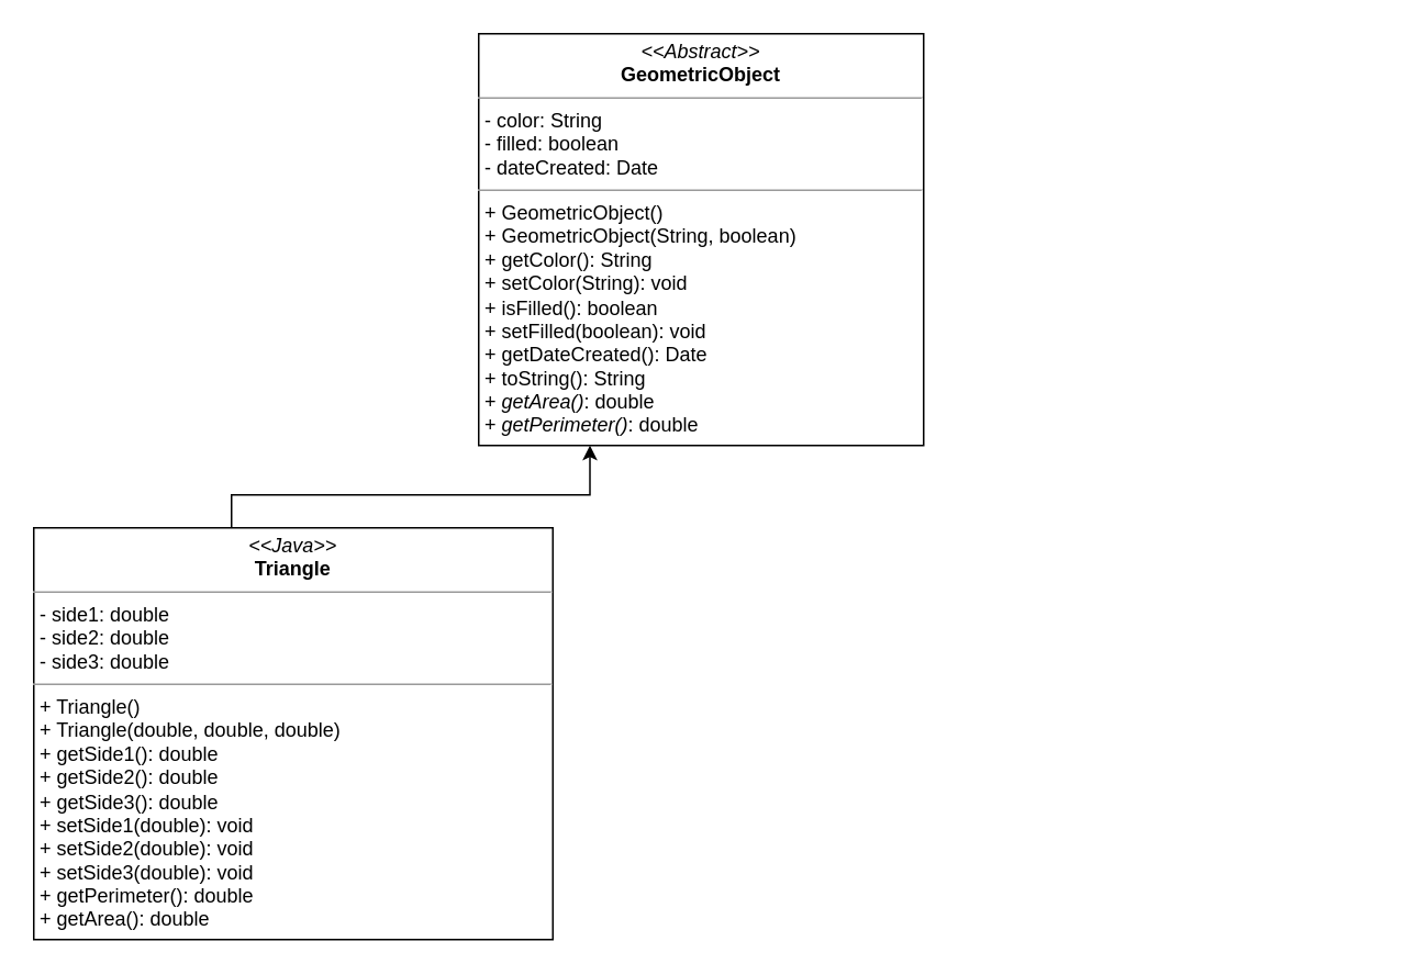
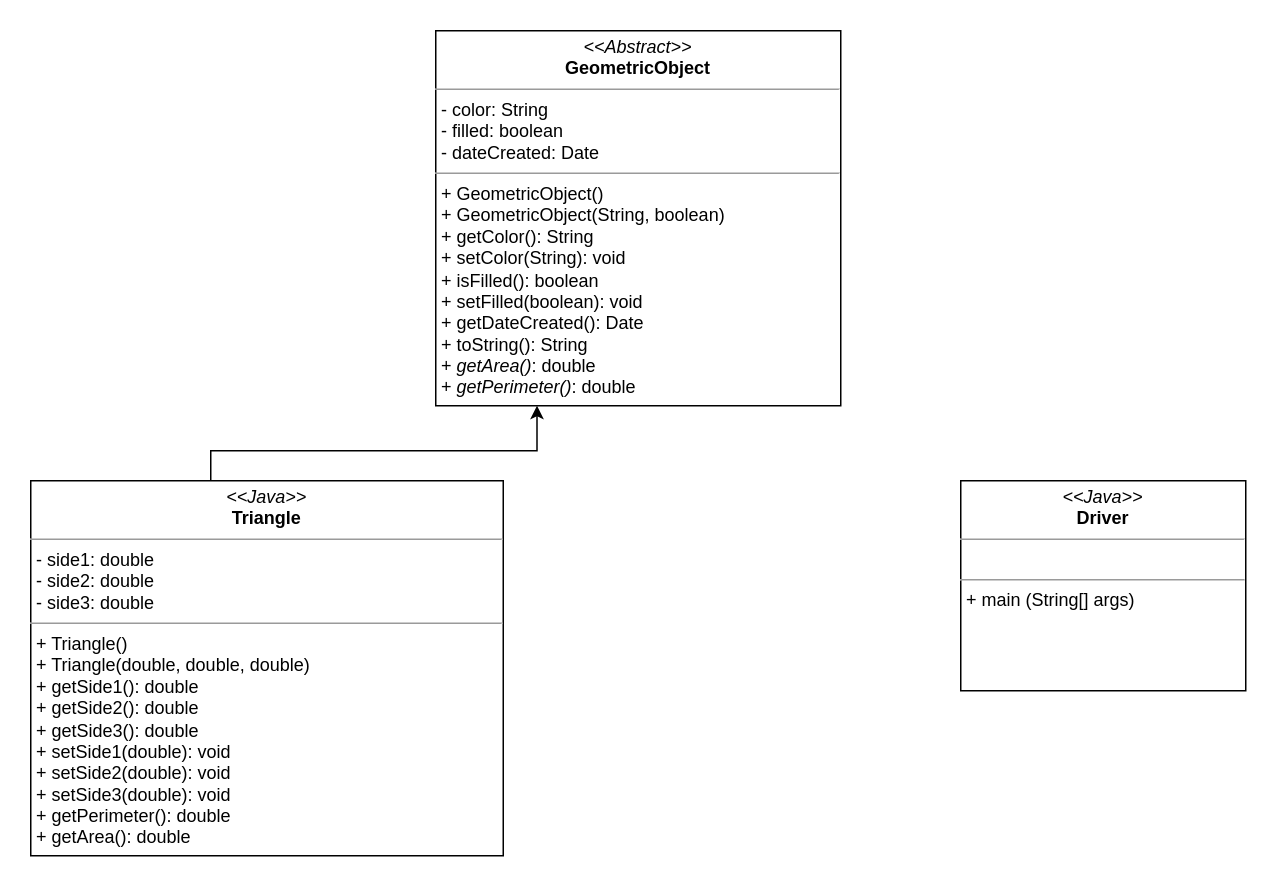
+ <mxCell id="5" value="&lt;p style=&quot;margin: 0px ; margin-top: 4px ; text-align: center&quot;&gt;&lt;i&gt;&amp;lt;&amp;lt;Java&amp;gt;&amp;gt;&lt;/i&gt;&lt;br&gt;&lt;b&gt;Driver&lt;/b&gt;&lt;/p&gt;&lt;hr size=&quot;1&quot;&gt;&lt;p style=&quot;margin: 0px ; margin-left: 4px&quot;&gt;&lt;br&gt;&lt;/p&gt;&lt;hr size=&quot;1&quot;&gt;&lt;p style=&quot;margin: 0px ; margin-left: 4px&quot;&gt;+ main (String[] args)&lt;/p&gt;" style="verticalAlign=top;align=left;overflow=fill;fontSize=12;fontFamily=Helvetica;html=1;" vertex="1" parent="1"><mxGeometry x="640" y="320" width="190" height="140" as="geometry" /></mxCell>
